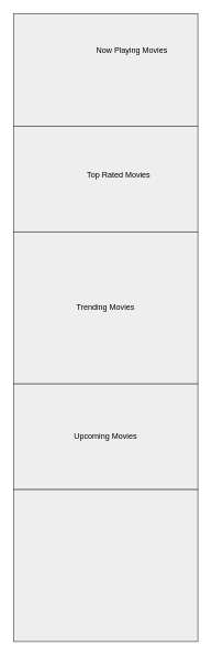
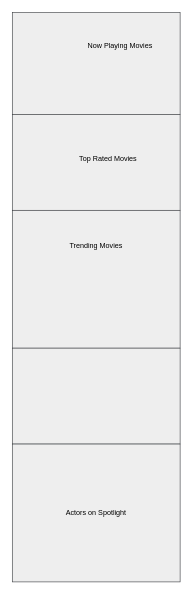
- <mxCell id="9" value="Trending Movies" style="text;html=1;align=center;verticalAlign=middle;whiteSpace=wrap;rounded=0;" vertex="1" parent="1"><mxGeometry x="95" y="450" width="130" height="30" as="geometry" /></mxCell>
+ <mxCell id="9" value="Trending Movies" style="text;html=1;align=center;verticalAlign=middle;whiteSpace=wrap;rounded=0;" vertex="1" parent="1"><mxGeometry x="95" y="395" width="130" height="30" as="geometry" /></mxCell>
- <mxCell id="10" value="Upcoming Movies" style="text;html=1;align=center;verticalAlign=middle;whiteSpace=wrap;rounded=0;" vertex="1" parent="1"><mxGeometry x="95" y="645" width="130" height="30" as="geometry" /></mxCell>
+ <mxCell id="11" value="Actors on Spotlight" style="text;html=1;align=center;verticalAlign=middle;whiteSpace=wrap;rounded=0;" vertex="1" parent="1"><mxGeometry x="95" y="840" width="130" height="30" as="geometry" /></mxCell>
